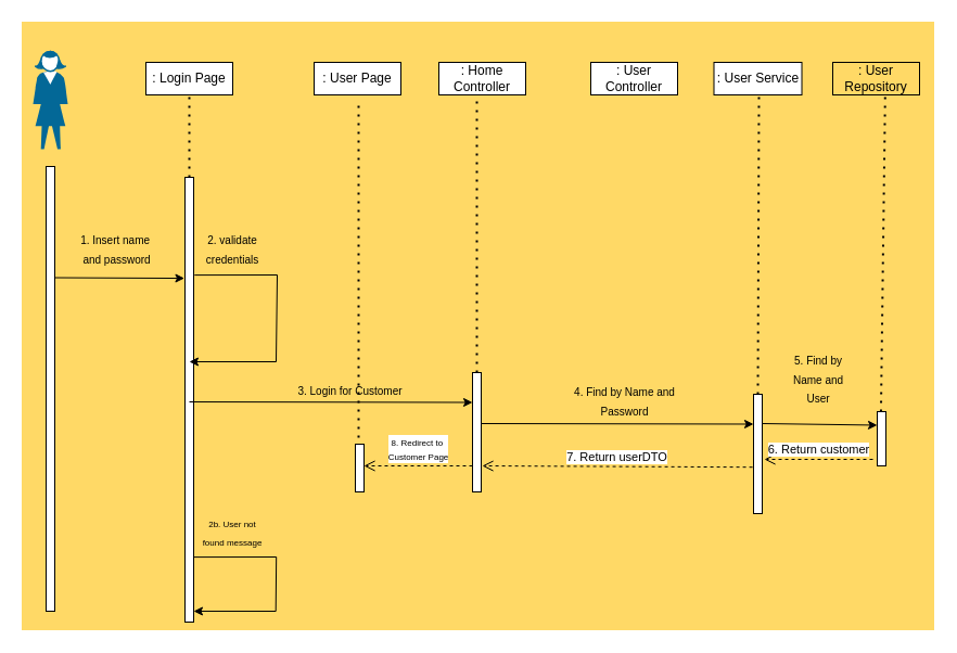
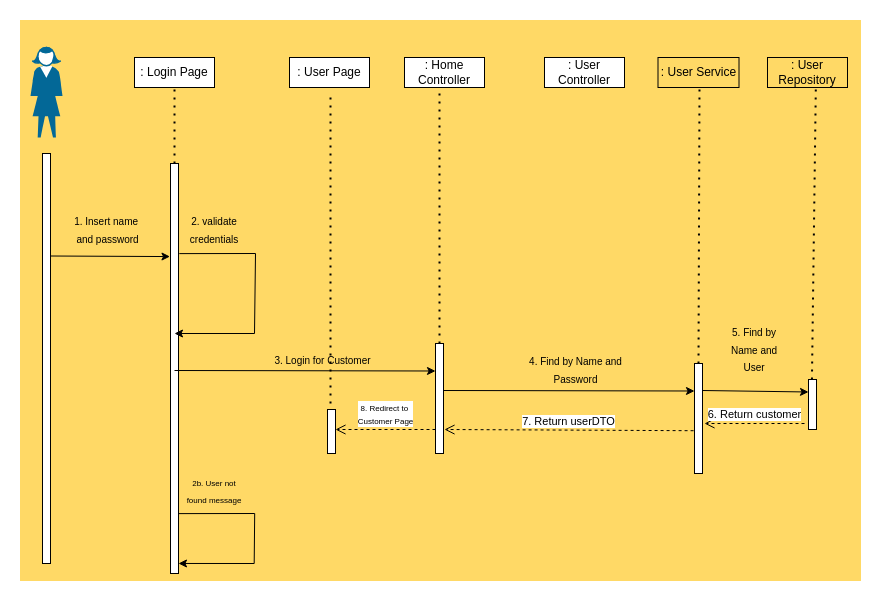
- <mxCell id="7" value=": User Service" style="rounded=0;whiteSpace=wrap;html=1;" vertex="1" parent="1"><mxGeometry x="657.5" y="57" width="81" height="30" as="geometry" /></mxCell>
+ <mxCell id="7" value=": User Service" style="rounded=0;whiteSpace=wrap;html=1;fillColor=#ffd966;" vertex="1" parent="1"><mxGeometry x="657.5" y="57" width="81" height="30" as="geometry" /></mxCell>
